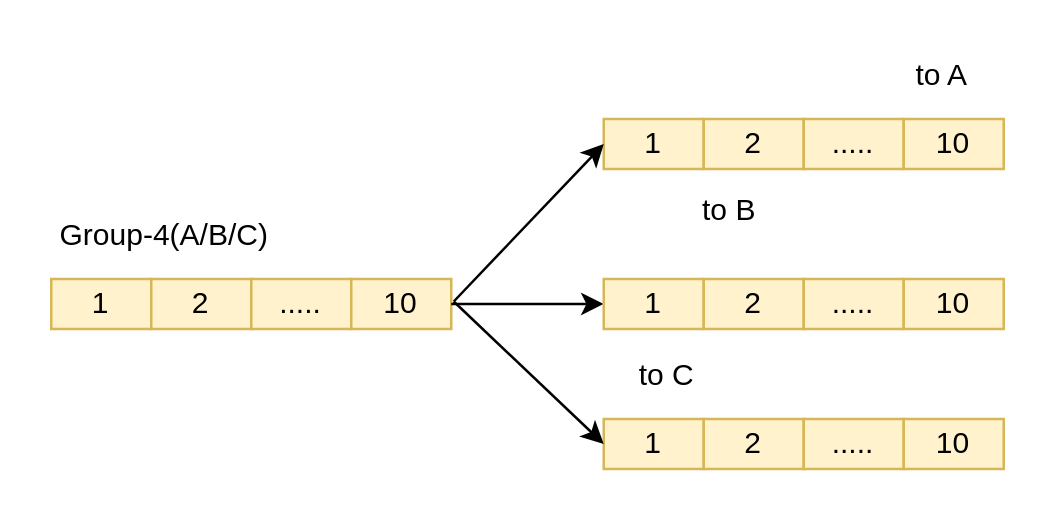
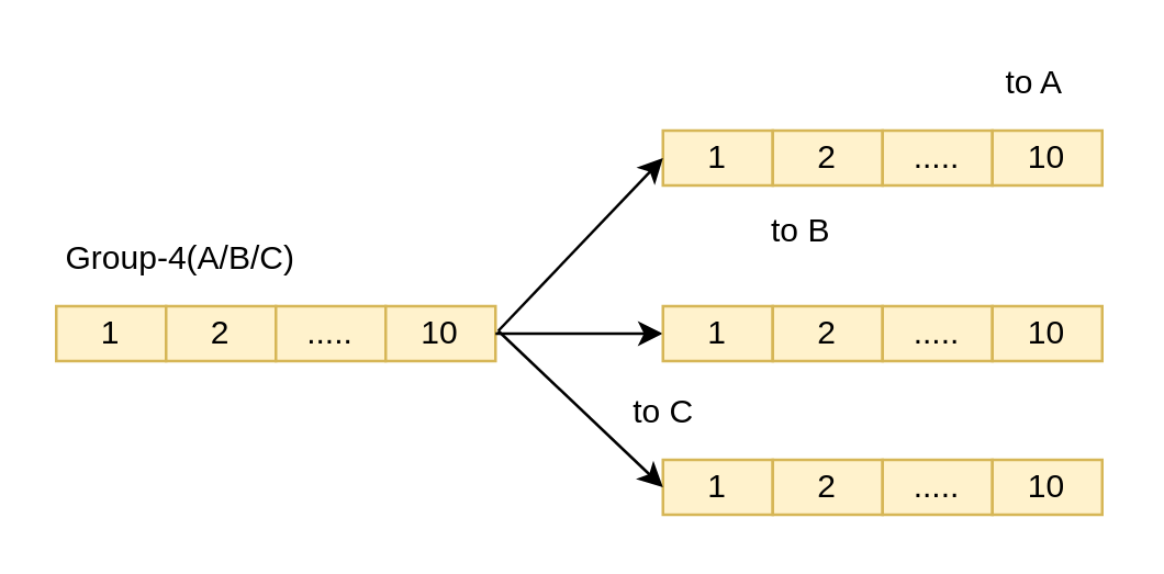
- <mxCell id="19" value="to C" style="text;html=1;strokeColor=none;fillColor=none;align=center;verticalAlign=middle;whiteSpace=wrap;rounded=0;" parent="1" vertex="1"><mxGeometry x="241" y="140" width="51" height="20" as="geometry" /></mxCell>
+ <mxCell id="19" value="to C" style="text;html=1;strokeColor=none;fillColor=none;align=center;verticalAlign=middle;whiteSpace=wrap;rounded=0;" parent="1" vertex="1"><mxGeometry x="216" y="140" width="51" height="20" as="geometry" /></mxCell>
